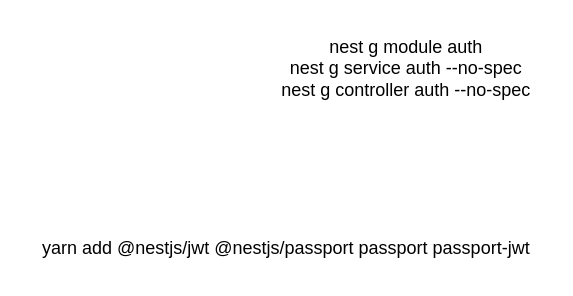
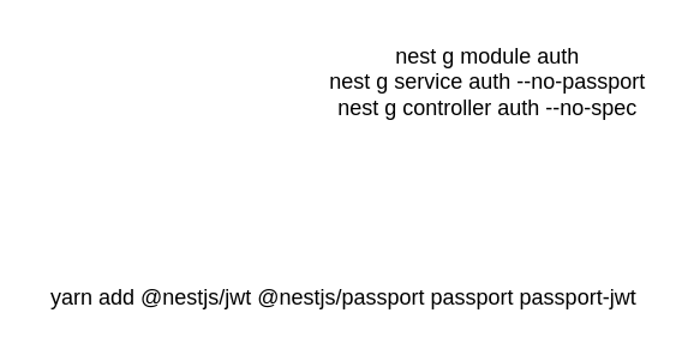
- <mxCell id="2" value="nest g module auth&lt;br&gt;nest g service auth --no-spec&lt;br&gt;nest g controller auth --no-spec&lt;br&gt;" style="text;html=1;align=center;verticalAlign=middle;resizable=0;points=[];autosize=1;strokeColor=none;" parent="1" vertex="1"><mxGeometry x="180" y="20" width="180" height="50" as="geometry" /></mxCell>
+ <mxCell id="2" value="nest g module auth&lt;br&gt;nest g service auth --no-passport&lt;br&gt;nest g controller auth --no-spec&lt;br&gt;" style="text;html=1;align=center;verticalAlign=middle;resizable=0;points=[];autosize=1;strokeColor=none;" parent="1" vertex="1"><mxGeometry x="180" y="20" width="180" height="50" as="geometry" /></mxCell>
